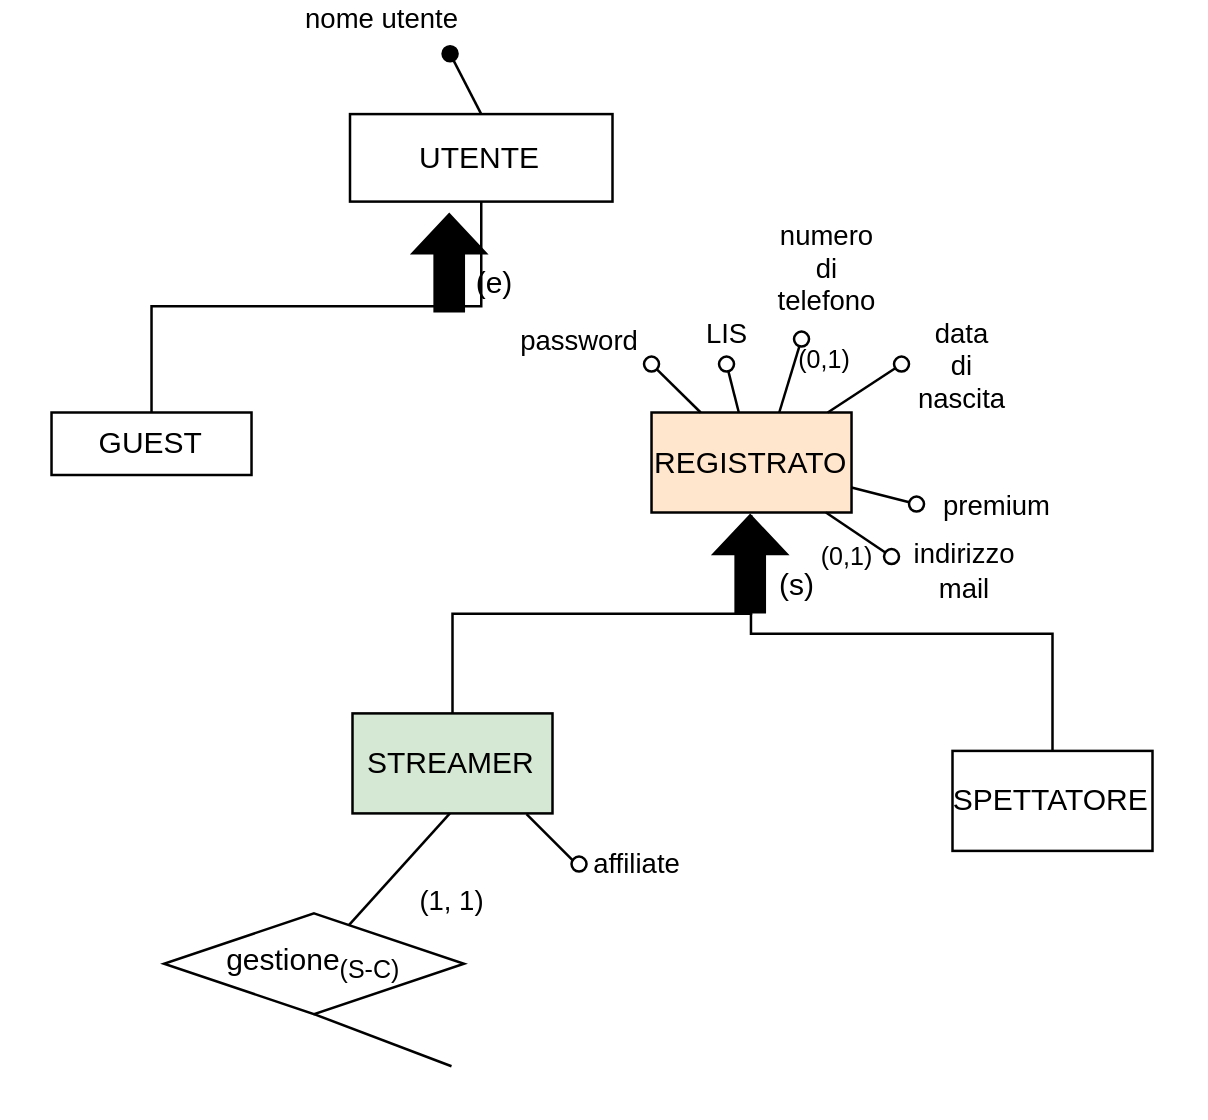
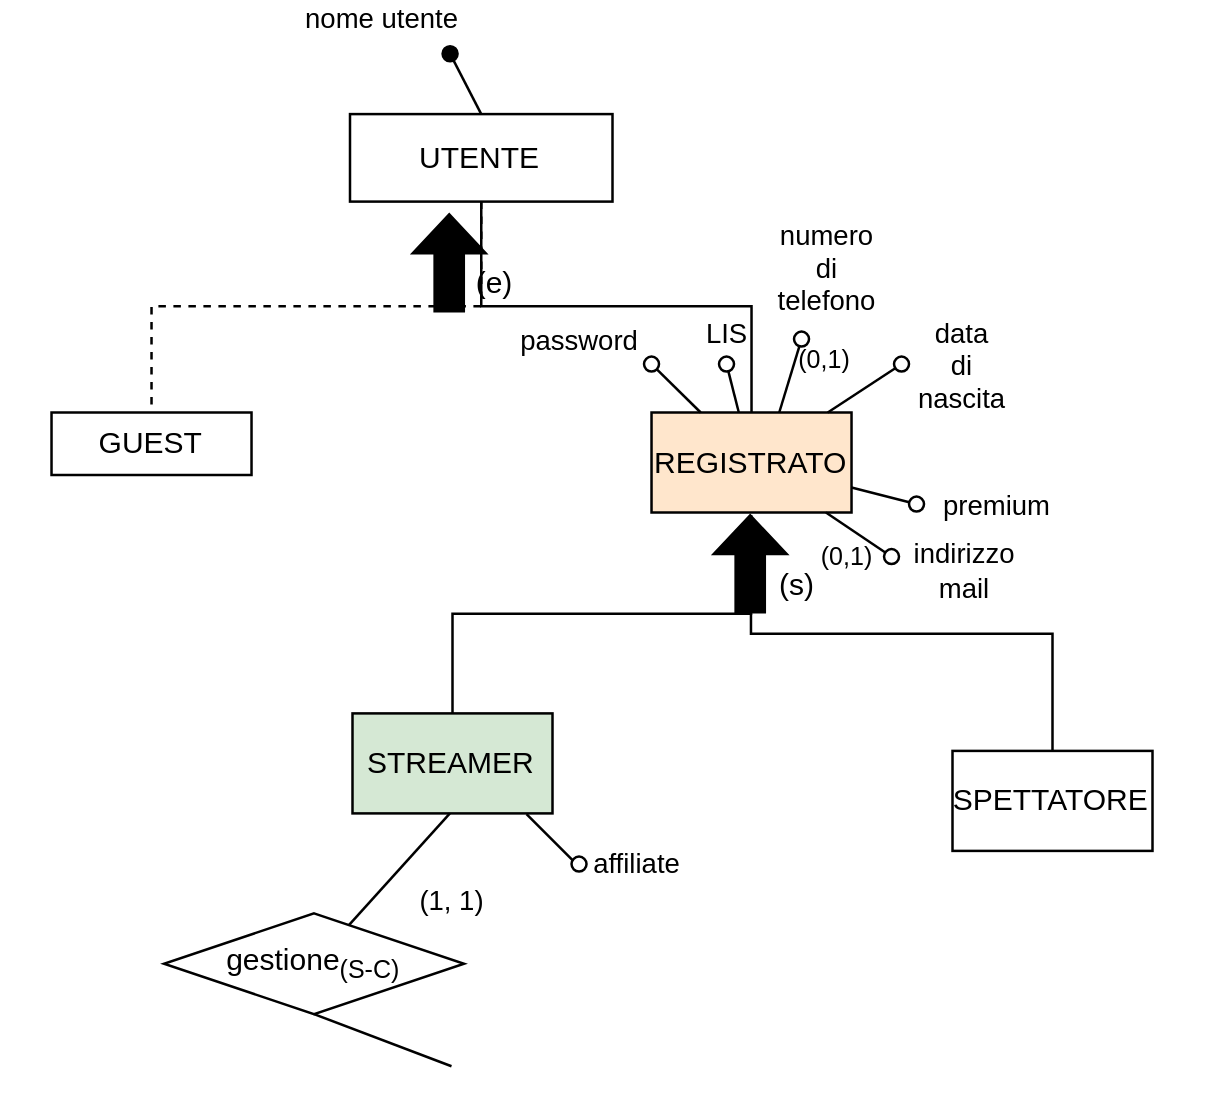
- <mxCell id="2" style="edgeStyle=elbowEdgeStyle;html=1;exitX=0.5;exitY=1;exitDx=0;exitDy=0;entryX=0.5;entryY=0;entryDx=0;entryDy=0;endArrow=none;endFill=0;elbow=vertical;rounded=0;jumpStyle=arc;" parent="1" source="4" target="5" edge="1"><mxGeometry relative="1" as="geometry"><mxPoint x="199.43" y="143.5" as="sourcePoint" /><mxPoint x="119.42" y="203.5" as="targetPoint" /></mxGeometry></mxCell>
+ <mxCell id="2" style="edgeStyle=elbowEdgeStyle;html=1;exitX=0.5;exitY=1;exitDx=0;exitDy=0;entryX=0.5;entryY=0;entryDx=0;entryDy=0;endArrow=none;endFill=0;elbow=vertical;rounded=0;jumpStyle=arc;dashed=1;" parent="1" source="4" target="5" edge="1"><mxGeometry relative="1" as="geometry"><mxPoint x="199.43" y="143.5" as="sourcePoint" /><mxPoint x="119.42" y="203.5" as="targetPoint" /></mxGeometry></mxCell>
+ <mxCell id="3" style="edgeStyle=elbowEdgeStyle;elbow=vertical;html=1;exitX=0.5;exitY=1;exitDx=0;exitDy=0;entryX=0.5;entryY=0;entryDx=0;entryDy=0;endArrow=none;endFill=0;rounded=0;jumpStyle=arc;" parent="1" source="4" target="6" edge="1"><mxGeometry relative="1" as="geometry" /></mxCell>
